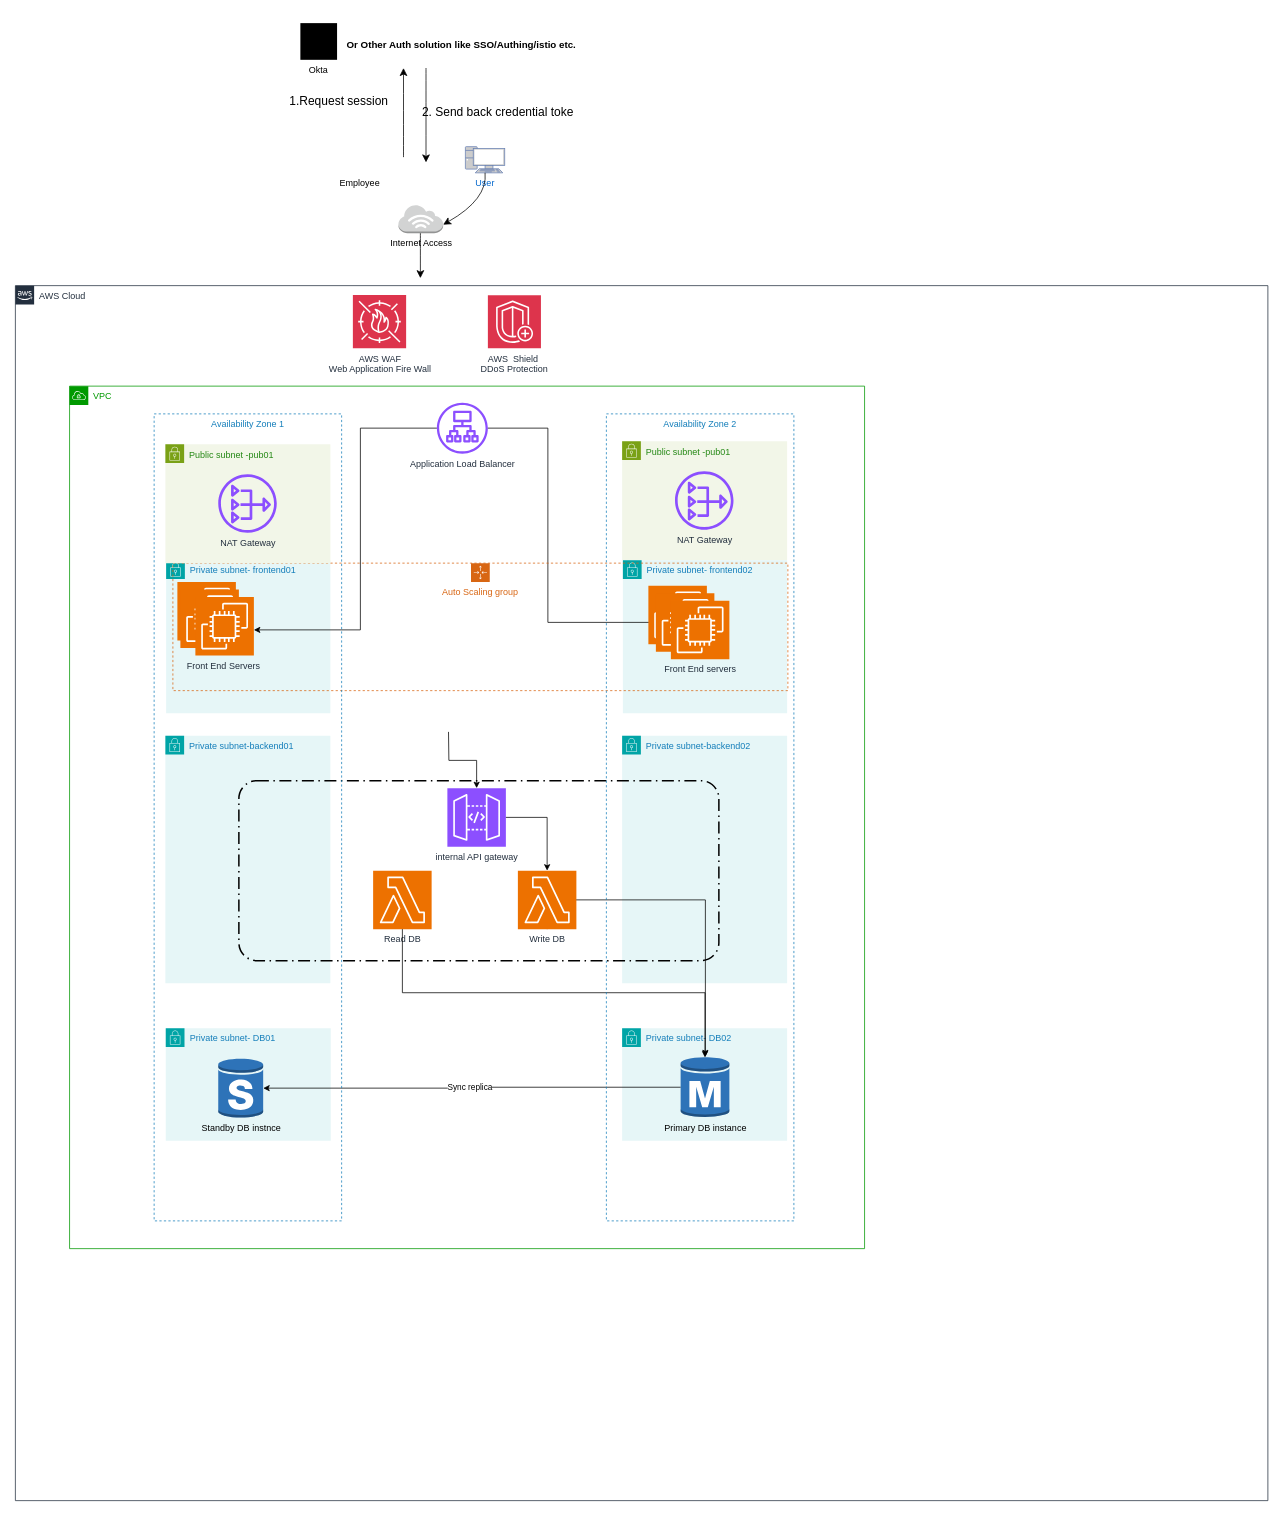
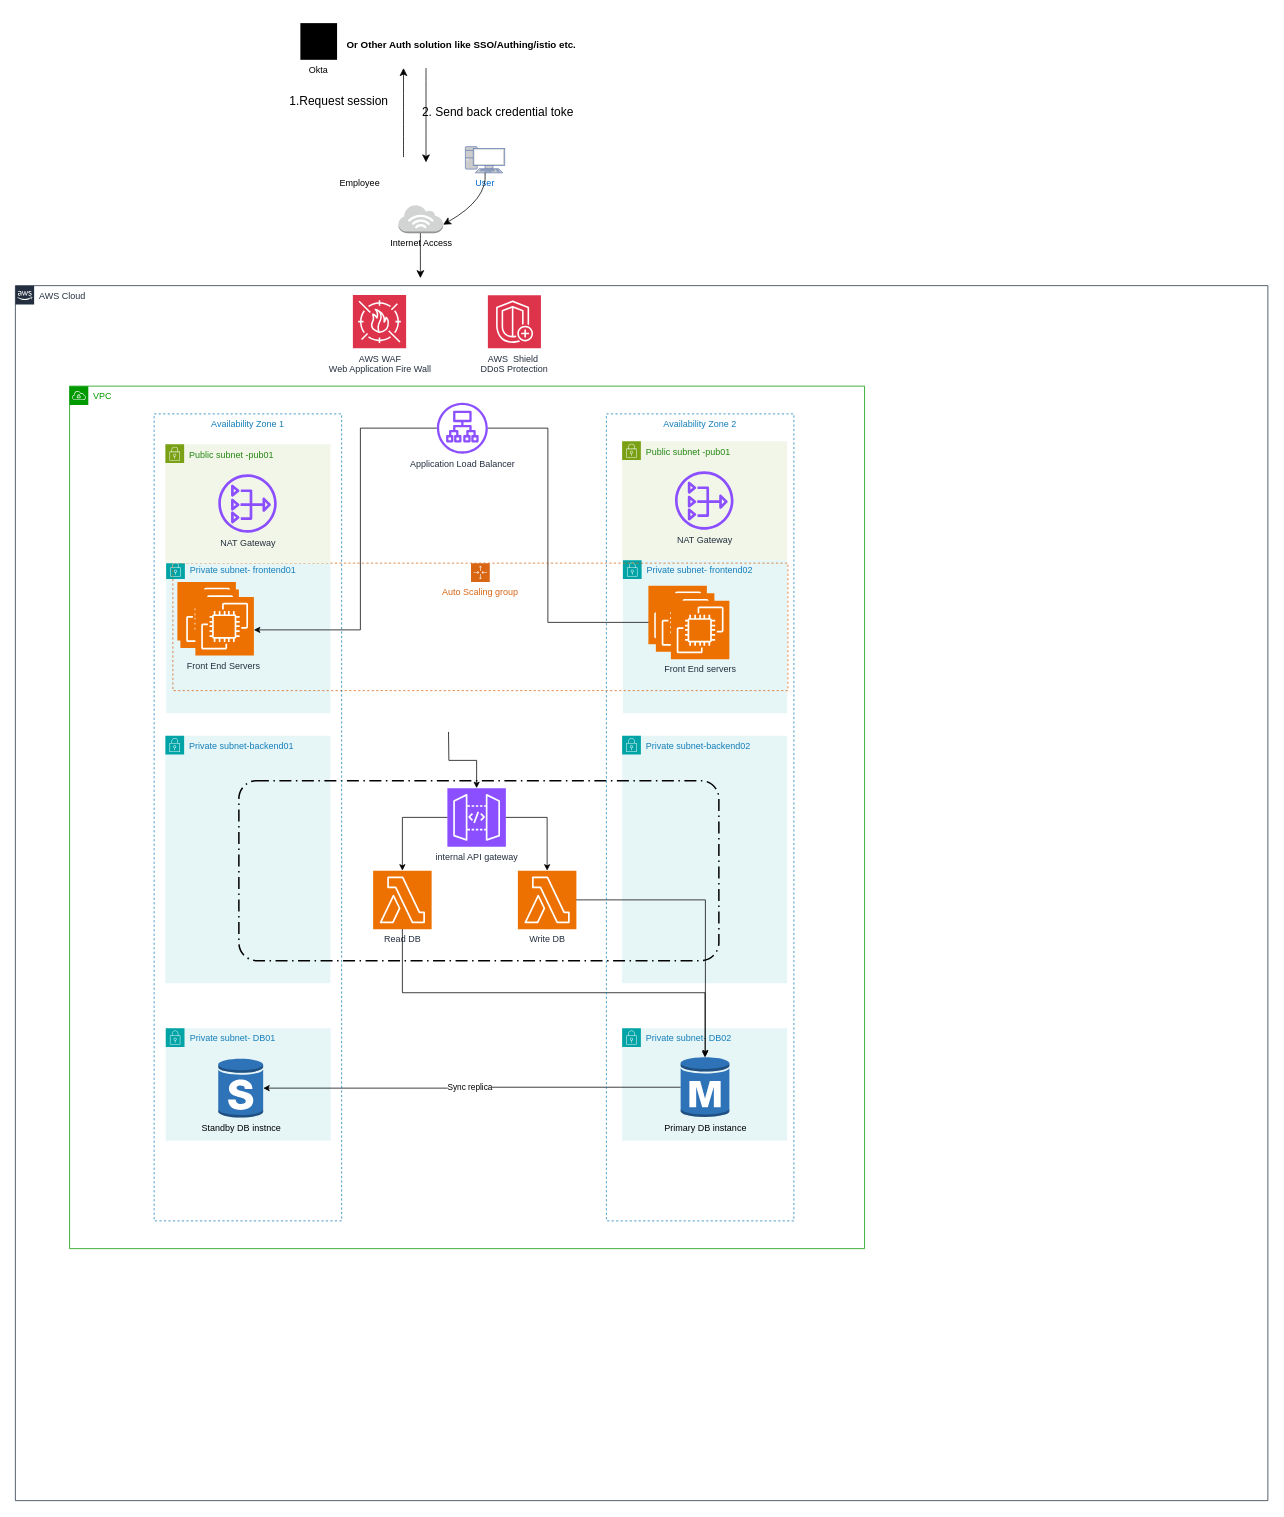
+ <mxCell id="22" style="edgeStyle=orthogonalEdgeStyle;rounded=0;orthogonalLoop=1;jettySize=auto;html=1;entryX=0.5;entryY=0;entryDx=0;entryDy=0;entryPerimeter=0;" parent="2" source="17" target="20" edge="1"><mxGeometry relative="1" as="geometry" /></mxCell>
